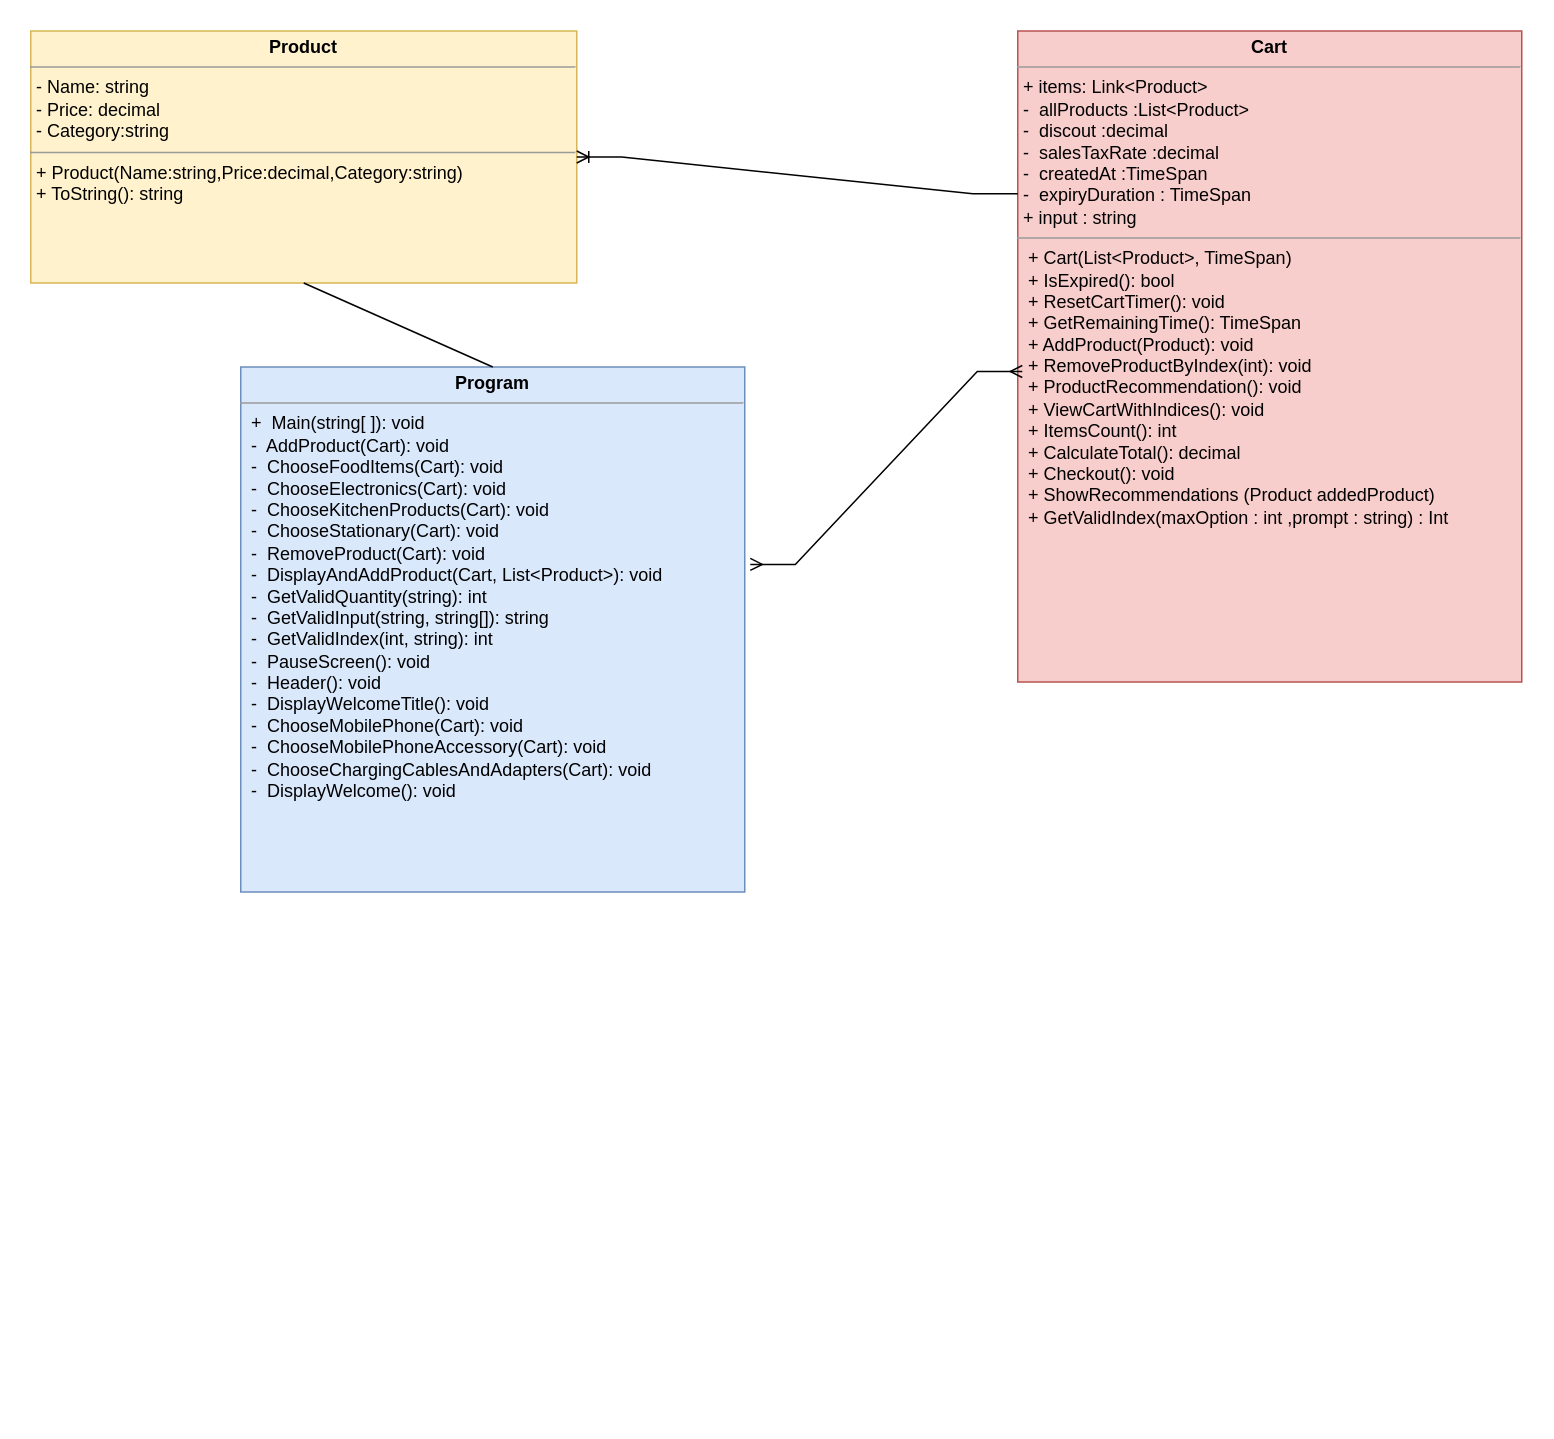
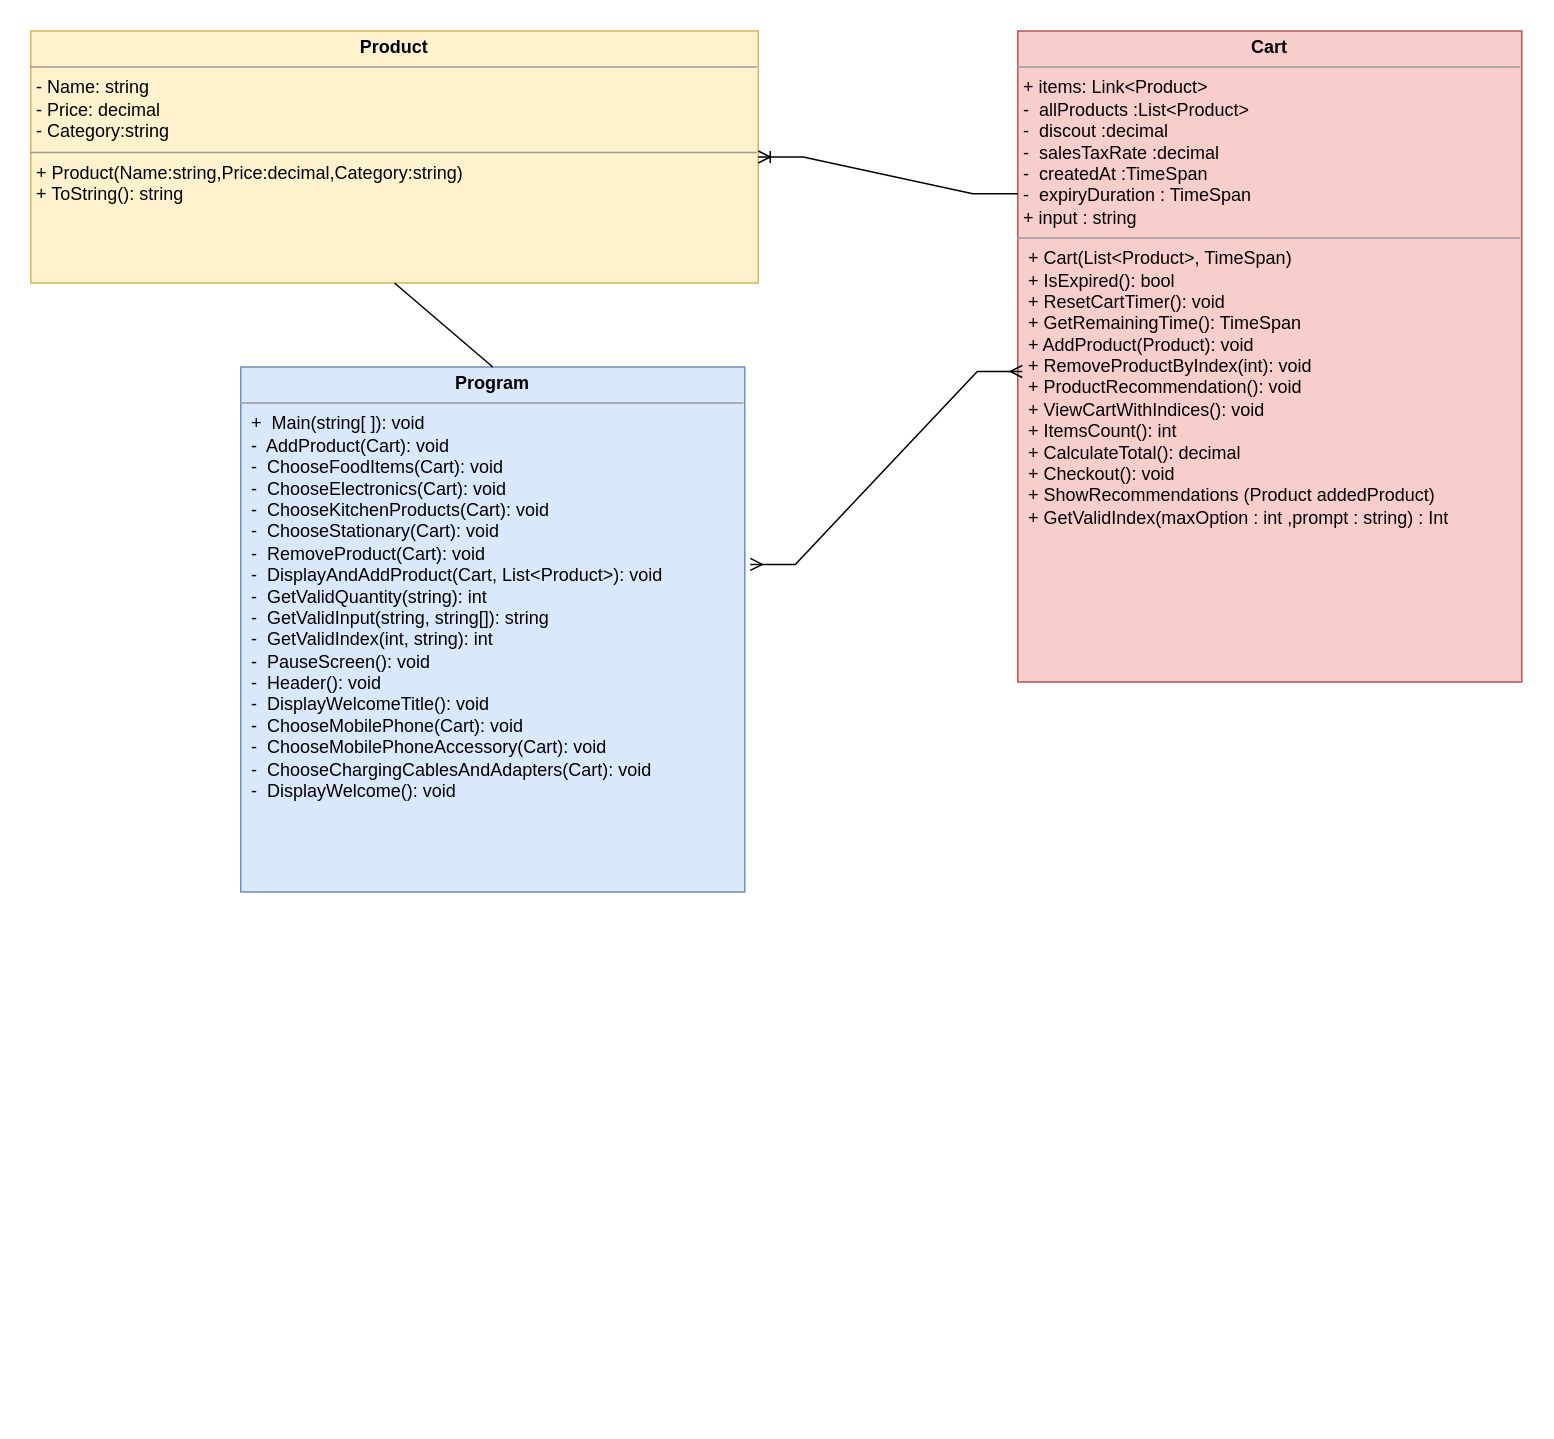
- <mxCell id="4" value="&lt;p style=&quot;margin:0px;margin-top:4px;text-align:center;&quot;&gt;&lt;b style=&quot;&quot;&gt;Product&lt;/b&gt;&lt;/p&gt;&lt;hr size=&quot;1&quot;&gt;&lt;p style=&quot;margin:0px;margin-left:4px;&quot;&gt;- Name: string&lt;br&gt;- Price: decimal&lt;/p&gt;&lt;p style=&quot;margin:0px;margin-left:4px;&quot;&gt;- Category:string&lt;/p&gt;&lt;hr size=&quot;1&quot;&gt;&lt;p style=&quot;margin:0px;margin-left:4px;&quot;&gt;+ Product(Name:string,Price:decimal,Category:string)&lt;br&gt;+ ToString(): string&lt;/p&gt;" style="verticalAlign=top;align=left;overflow=fill;fontSize=12;fontFamily=Helvetica;html=1;rounded=0;shadow=0;comic=0;labelBackgroundColor=none;strokeWidth=1;fillColor=#fff2cc;strokeColor=#d6b656;" parent="1" vertex="1"><mxGeometry x="20" y="20" width="364" height="168" as="geometry" /></mxCell>
+ <mxCell id="4" value="&lt;p style=&quot;margin:0px;margin-top:4px;text-align:center;&quot;&gt;&lt;b style=&quot;&quot;&gt;Product&lt;/b&gt;&lt;/p&gt;&lt;hr size=&quot;1&quot;&gt;&lt;p style=&quot;margin:0px;margin-left:4px;&quot;&gt;- Name: string&lt;br&gt;- Price: decimal&lt;/p&gt;&lt;p style=&quot;margin:0px;margin-left:4px;&quot;&gt;- Category:string&lt;/p&gt;&lt;hr size=&quot;1&quot;&gt;&lt;p style=&quot;margin:0px;margin-left:4px;&quot;&gt;+ Product(Name:string,Price:decimal,Category:string)&lt;br&gt;+ ToString(): string&lt;/p&gt;" style="verticalAlign=top;align=left;overflow=fill;fontSize=12;fontFamily=Helvetica;html=1;rounded=0;shadow=0;comic=0;labelBackgroundColor=none;strokeWidth=1;fillColor=#fff2cc;strokeColor=#d6b656;" parent="1" vertex="1"><mxGeometry x="20" y="20" width="485" height="168" as="geometry" /></mxCell>
